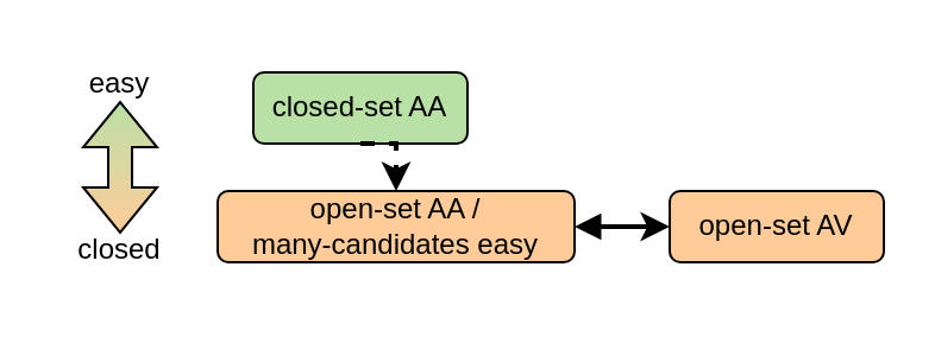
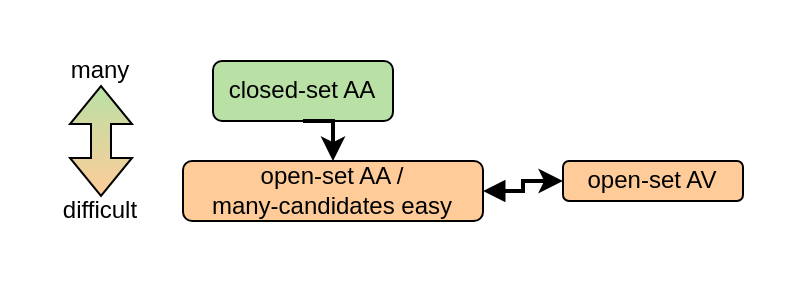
- <mxCell id="7" value="easy" style="text;html=1;align=center;verticalAlign=middle;whiteSpace=wrap;rounded=0;" parent="1" vertex="1"><mxGeometry x="20" y="20" width="60" height="30" as="geometry" /></mxCell>
+ <mxCell id="7" value="many" style="text;html=1;align=center;verticalAlign=middle;whiteSpace=wrap;rounded=0;" parent="1" vertex="1"><mxGeometry x="20" y="20" width="60" height="30" as="geometry" /></mxCell>
- <mxCell id="6" style="edgeStyle=orthogonalEdgeStyle;rounded=0;orthogonalLoop=1;jettySize=auto;html=1;exitX=0.5;exitY=1;exitDx=0;exitDy=0;entryX=0.5;entryY=0;entryDx=0;entryDy=0;fillColor=#1F1F1F;strokeWidth=2;startSize=4;dashed=1;" parent="1" source="2" target="4" edge="1"><mxGeometry relative="1" as="geometry" /></mxCell>
+ <mxCell id="6" style="edgeStyle=orthogonalEdgeStyle;rounded=0;orthogonalLoop=1;jettySize=auto;html=1;exitX=0.5;exitY=1;exitDx=0;exitDy=0;entryX=0.5;entryY=0;entryDx=0;entryDy=0;fillColor=#1F1F1F;strokeWidth=2;startSize=4;" parent="1" source="2" target="4" edge="1"><mxGeometry relative="1" as="geometry" /></mxCell>
- <mxCell id="5" value="open-set AV" style="rounded=1;whiteSpace=wrap;html=1;fillColor=#FFCC99;" parent="1" vertex="1"><mxGeometry x="281" y="80" width="90" height="30" as="geometry" /></mxCell>
+ <mxCell id="5" value="open-set AV" style="rounded=1;whiteSpace=wrap;html=1;fillColor=#FFCC99;" parent="1" vertex="1"><mxGeometry x="281" y="80" width="90" height="20" as="geometry" /></mxCell>
- <mxCell id="9" value="closed" style="text;html=1;align=center;verticalAlign=middle;whiteSpace=wrap;rounded=0;" parent="1" vertex="1"><mxGeometry x="20" y="90" width="60" height="30" as="geometry" /></mxCell>
+ <mxCell id="9" value="difficult" style="text;html=1;align=center;verticalAlign=middle;whiteSpace=wrap;rounded=0;" parent="1" vertex="1"><mxGeometry x="20" y="90" width="60" height="30" as="geometry" /></mxCell>
